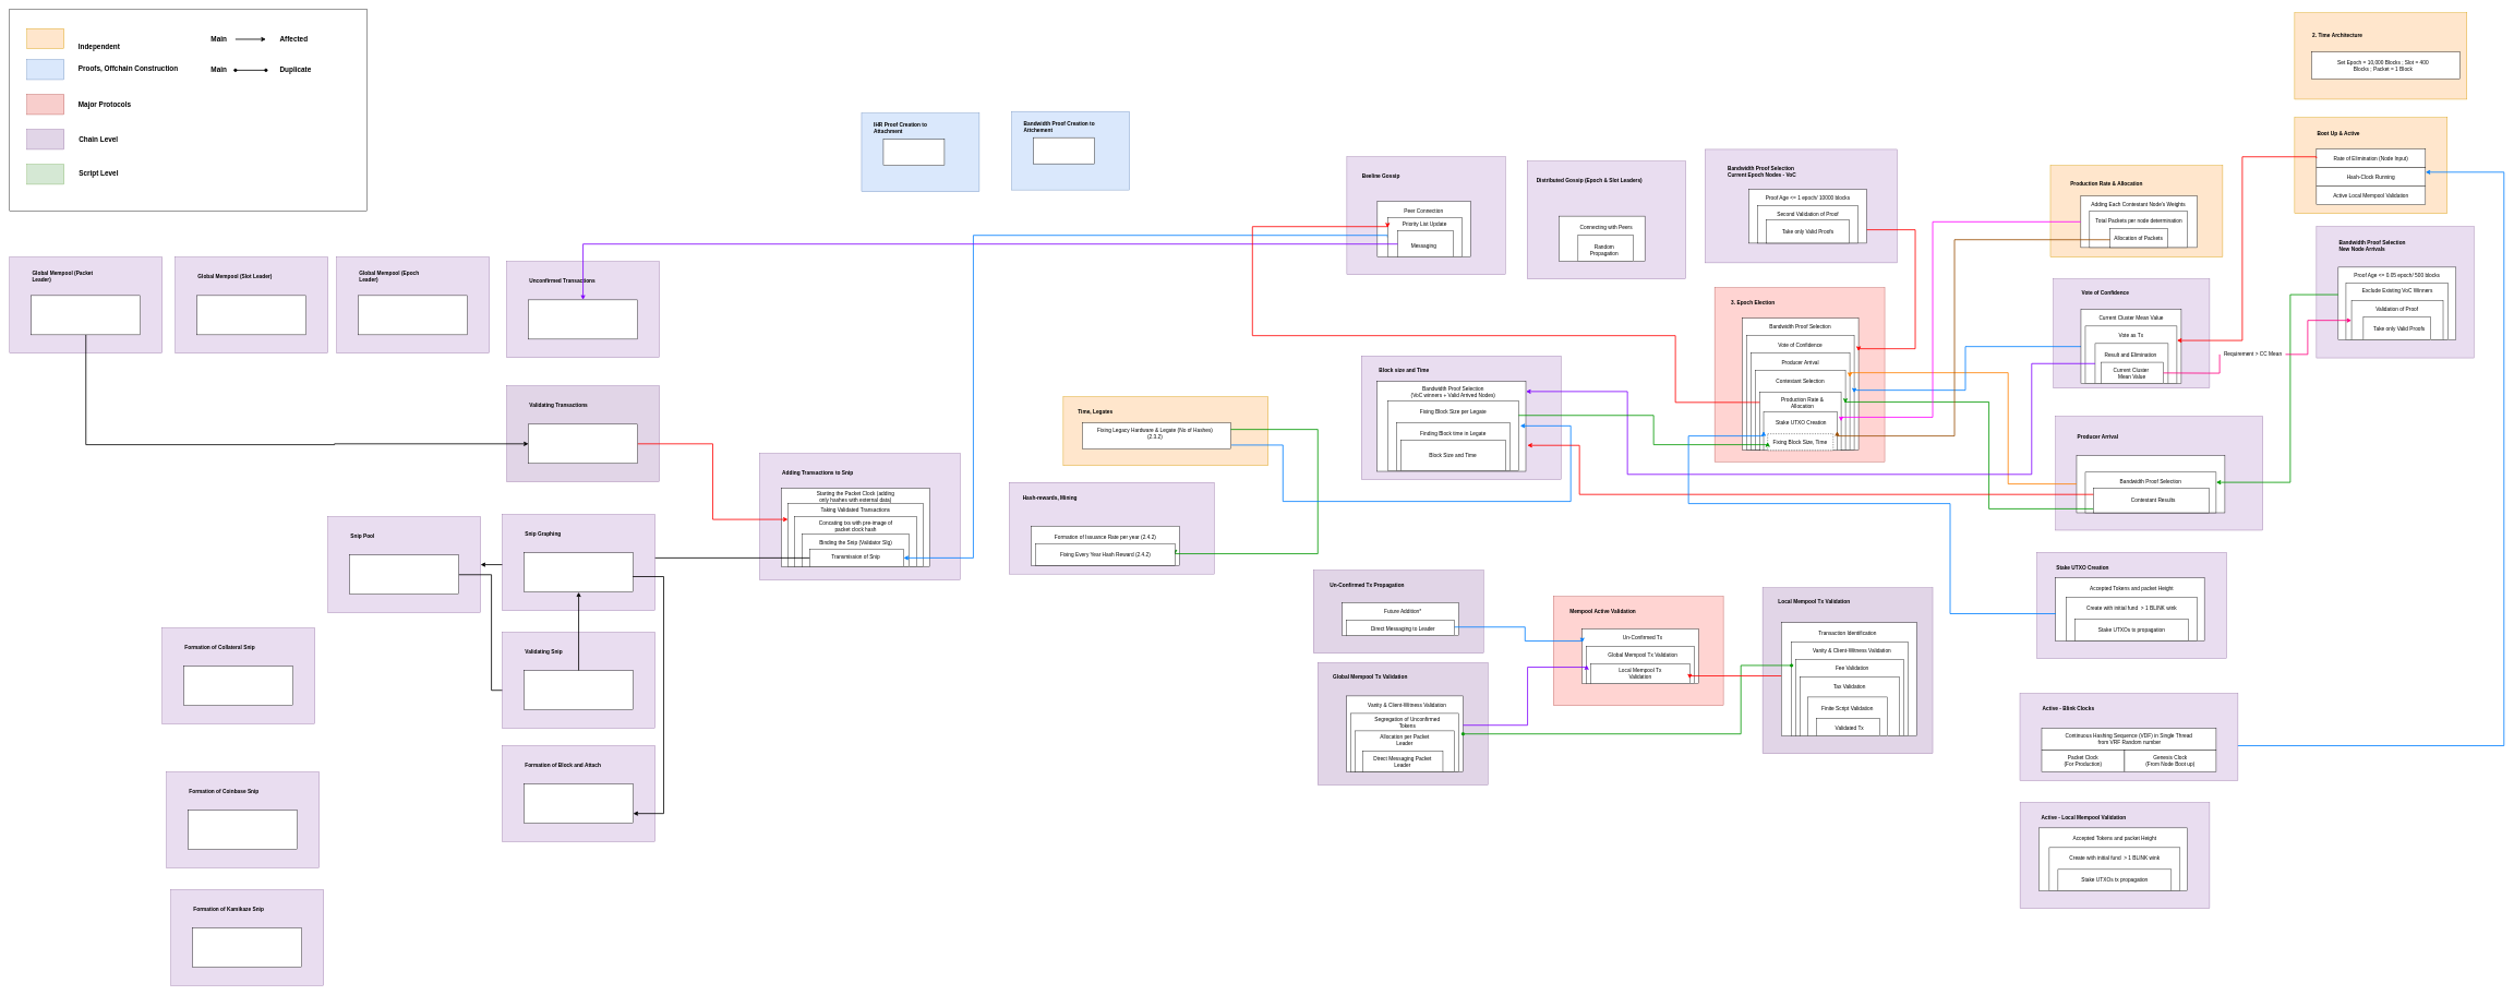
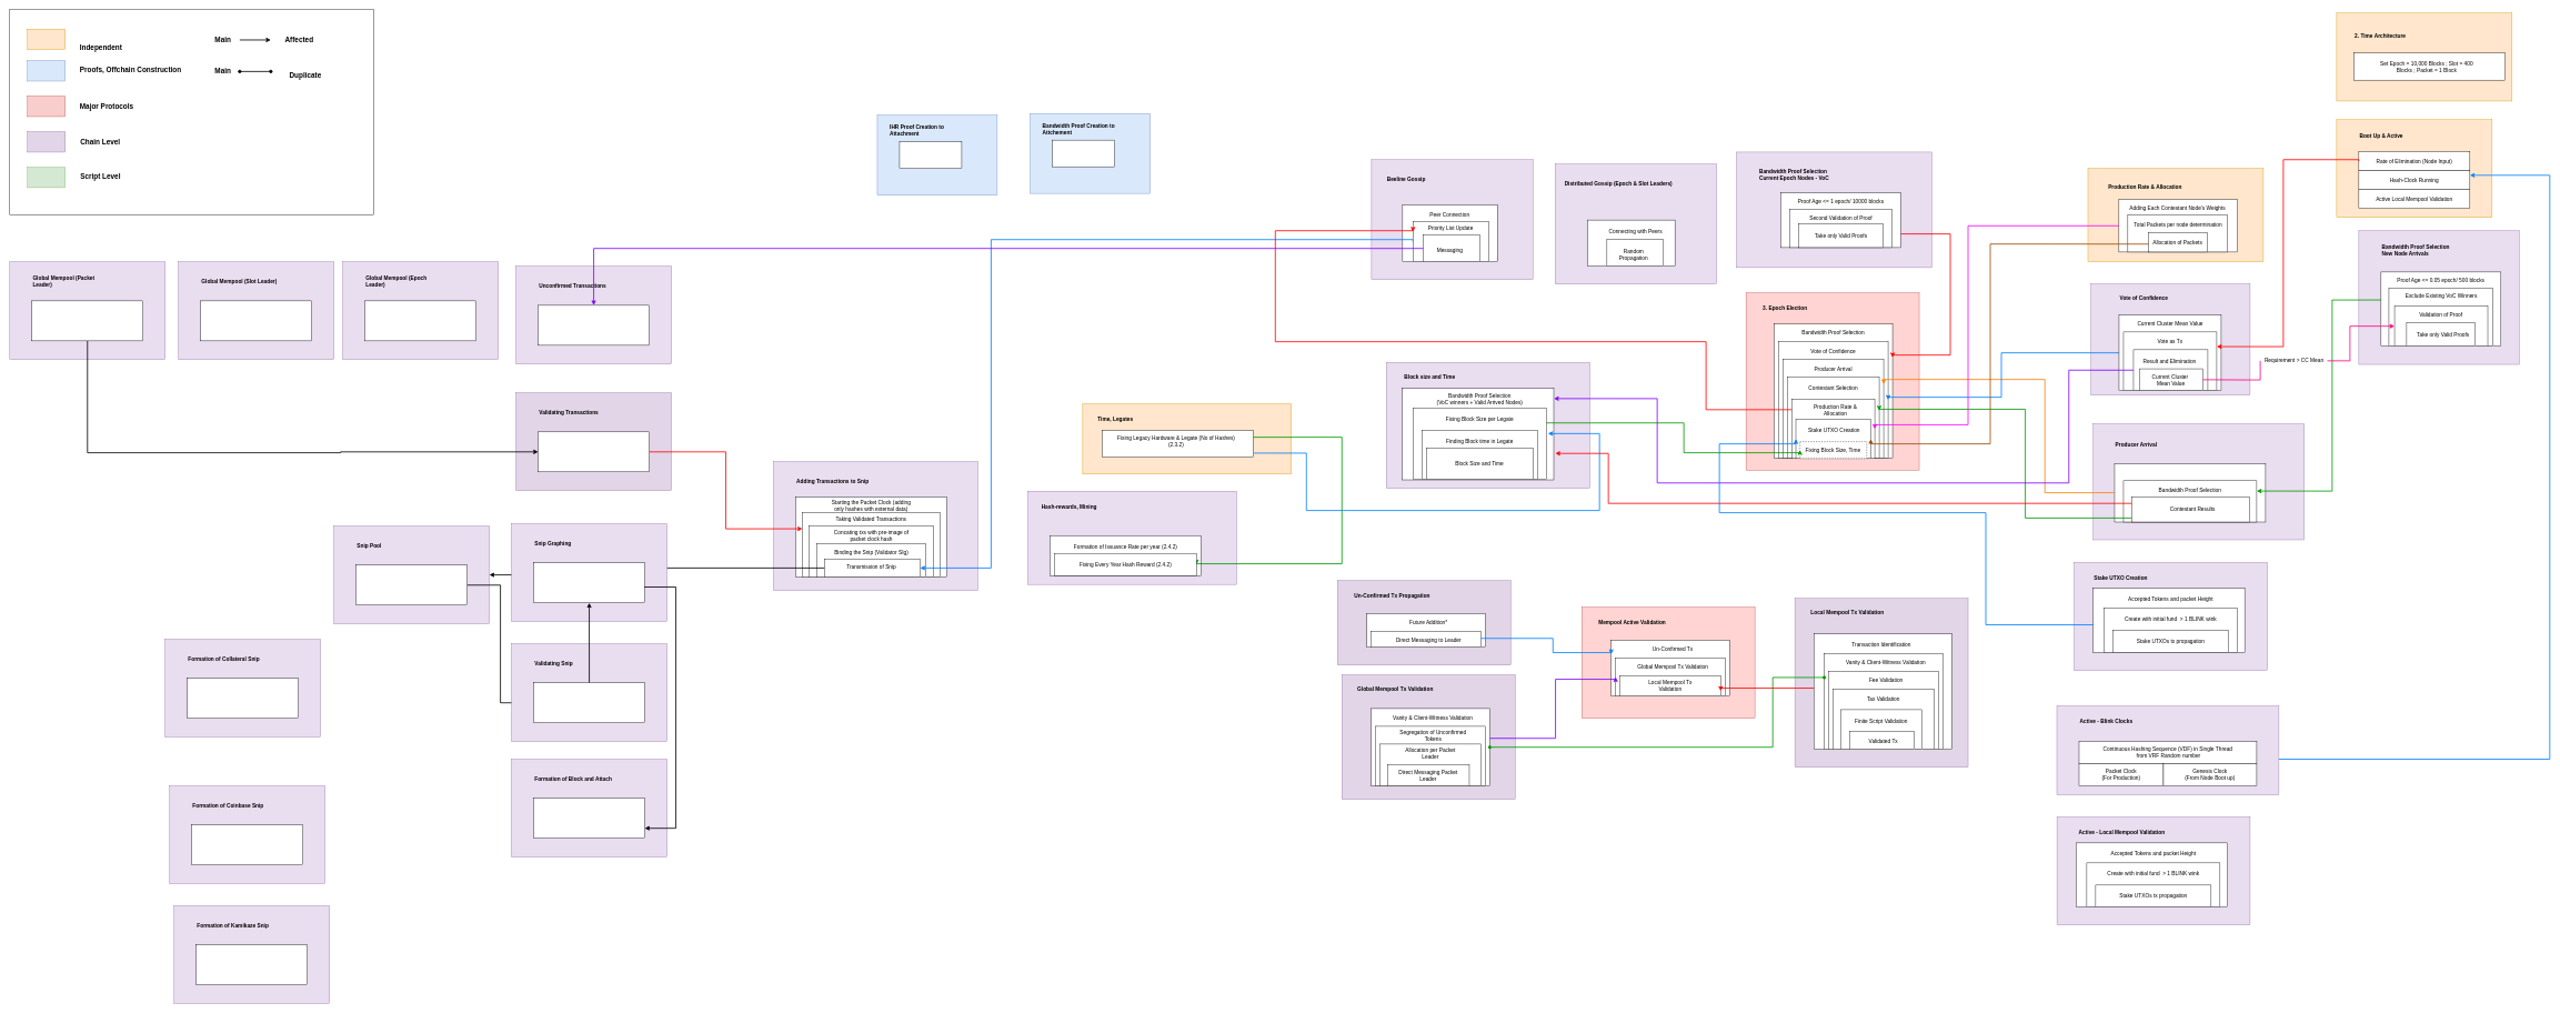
- <mxCell id="264" value="Duplicate" style="text;html=1;strokeColor=none;fillColor=none;align=left;verticalAlign=middle;whiteSpace=wrap;rounded=0;fontSize=16;fontStyle=1" vertex="1" parent="1"><mxGeometry x="638" y="144" width="73" height="30" as="geometry" /></mxCell>
+ <mxCell id="264" value="Duplicate" style="text;html=1;strokeColor=none;fillColor=none;align=left;verticalAlign=middle;whiteSpace=wrap;rounded=0;fontSize=16;fontStyle=1" vertex="1" parent="1"><mxGeometry x="648" y="154" width="73" height="30" as="geometry" /></mxCell>
